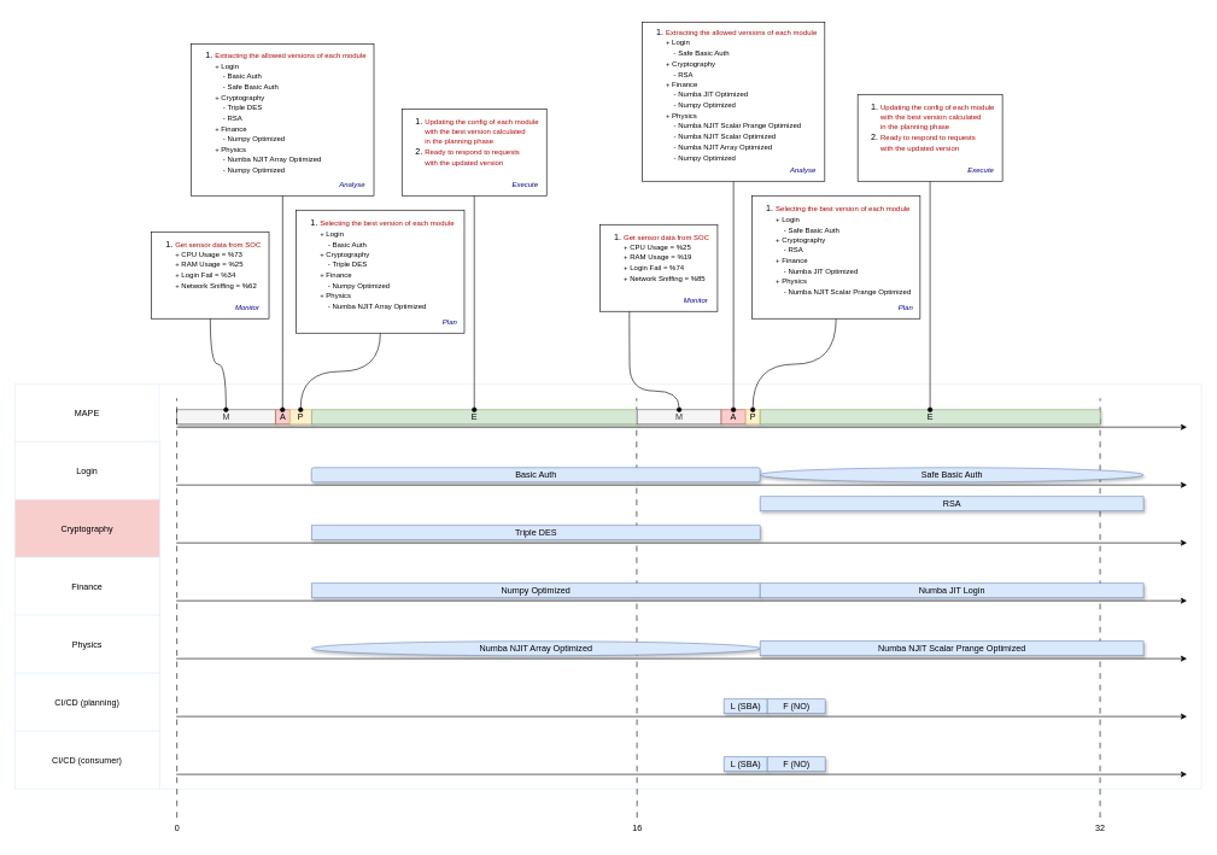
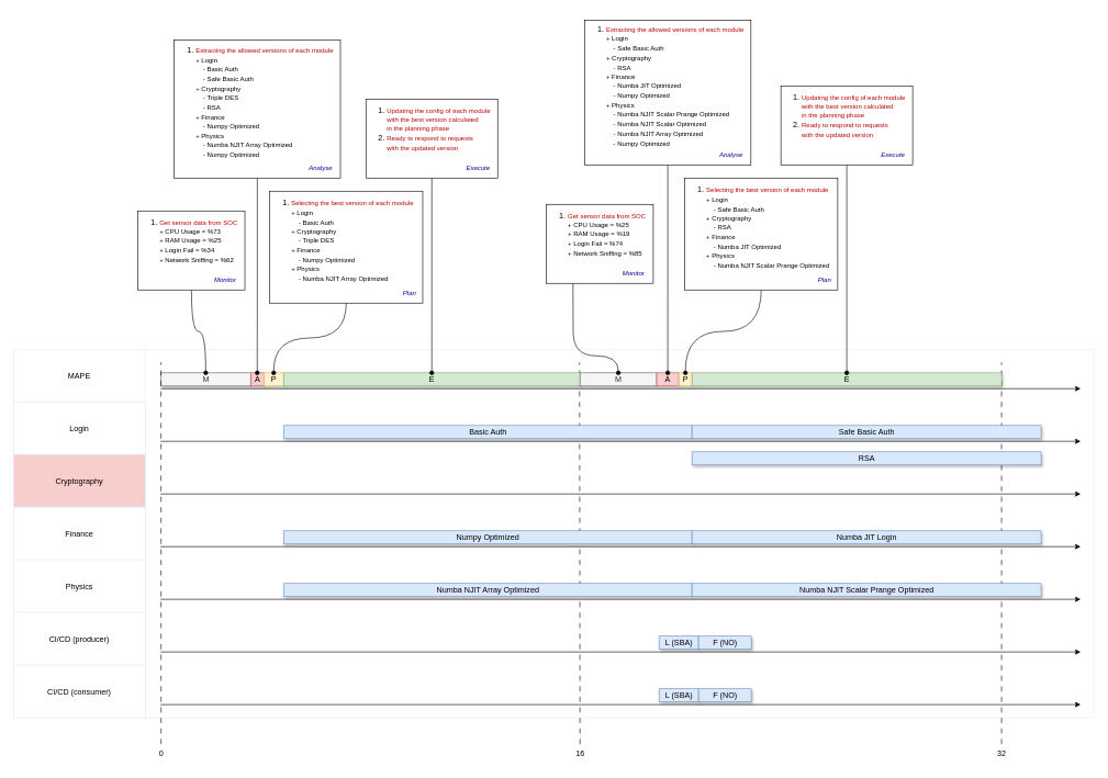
- <mxCell id="21" value="Basic Auth" style="align=center;strokeColor=#6c8ebf;html=1;fillColor=#dae8fc;shadow=1;rounded=1;" parent="1" vertex="1"><mxGeometry x="430" y="646" width="620" height="20" as="geometry" /></mxCell>
+ <mxCell id="21" value="Basic Auth" style="align=center;strokeColor=#6c8ebf;html=1;fillColor=#dae8fc;shadow=1;" parent="1" vertex="1"><mxGeometry x="430" y="646" width="620" height="20" as="geometry" /></mxCell>
- <mxCell id="26" value="Safe Basic Auth" style="ellipse;align=center;strokeColor=#6c8ebf;html=1;fillColor=#dae8fc;shadow=1;" parent="1" vertex="1"><mxGeometry x="1050" y="646" width="530" height="20" as="geometry" /></mxCell>
+ <mxCell id="26" value="Safe Basic Auth" style="align=center;strokeColor=#6c8ebf;html=1;fillColor=#dae8fc;shadow=1;" parent="1" vertex="1"><mxGeometry x="1050" y="646" width="530" height="20" as="geometry" /></mxCell>
- <mxCell id="27" value="Triple DES" style="align=center;strokeColor=#6c8ebf;html=1;fillColor=#dae8fc;shadow=1;" parent="1" vertex="1"><mxGeometry x="430" y="726" width="620" height="20" as="geometry" /></mxCell>
- <mxCell id="31" value="Numba NJIT Array Optimized" style="ellipse;align=center;strokeColor=#6c8ebf;html=1;fillColor=#dae8fc;shadow=1;" parent="1" vertex="1"><mxGeometry x="430" y="886" width="620" height="20" as="geometry" /></mxCell>
+ <mxCell id="31" value="Numba NJIT Array Optimized" style="align=center;strokeColor=#6c8ebf;html=1;fillColor=#dae8fc;shadow=1;" parent="1" vertex="1"><mxGeometry x="430" y="886" width="620" height="20" as="geometry" /></mxCell>
- <mxCell id="61" value="CI/CD (planning)" style="align=center;strokeColor=#DEEDFF" parent="1" vertex="1"><mxGeometry x="20" y="930" width="200" height="80" as="geometry" /></mxCell>
+ <mxCell id="61" value="CI/CD (producer)" style="align=center;strokeColor=#DEEDFF" parent="1" vertex="1"><mxGeometry x="20" y="930" width="200" height="80" as="geometry" /></mxCell>
